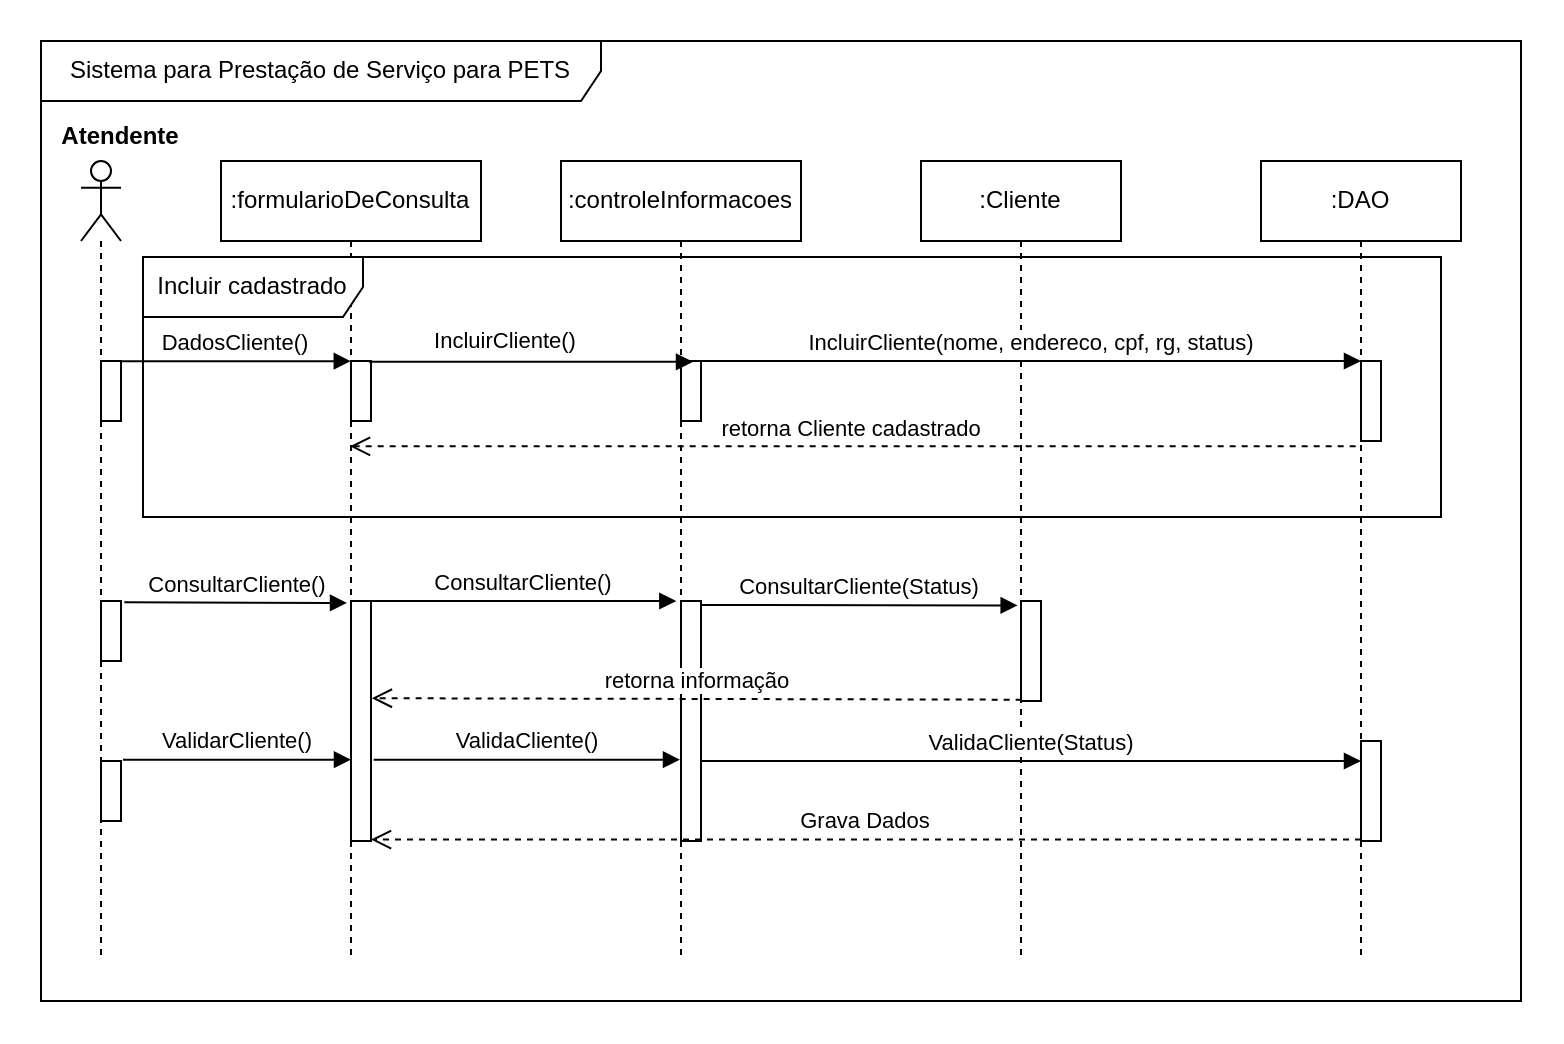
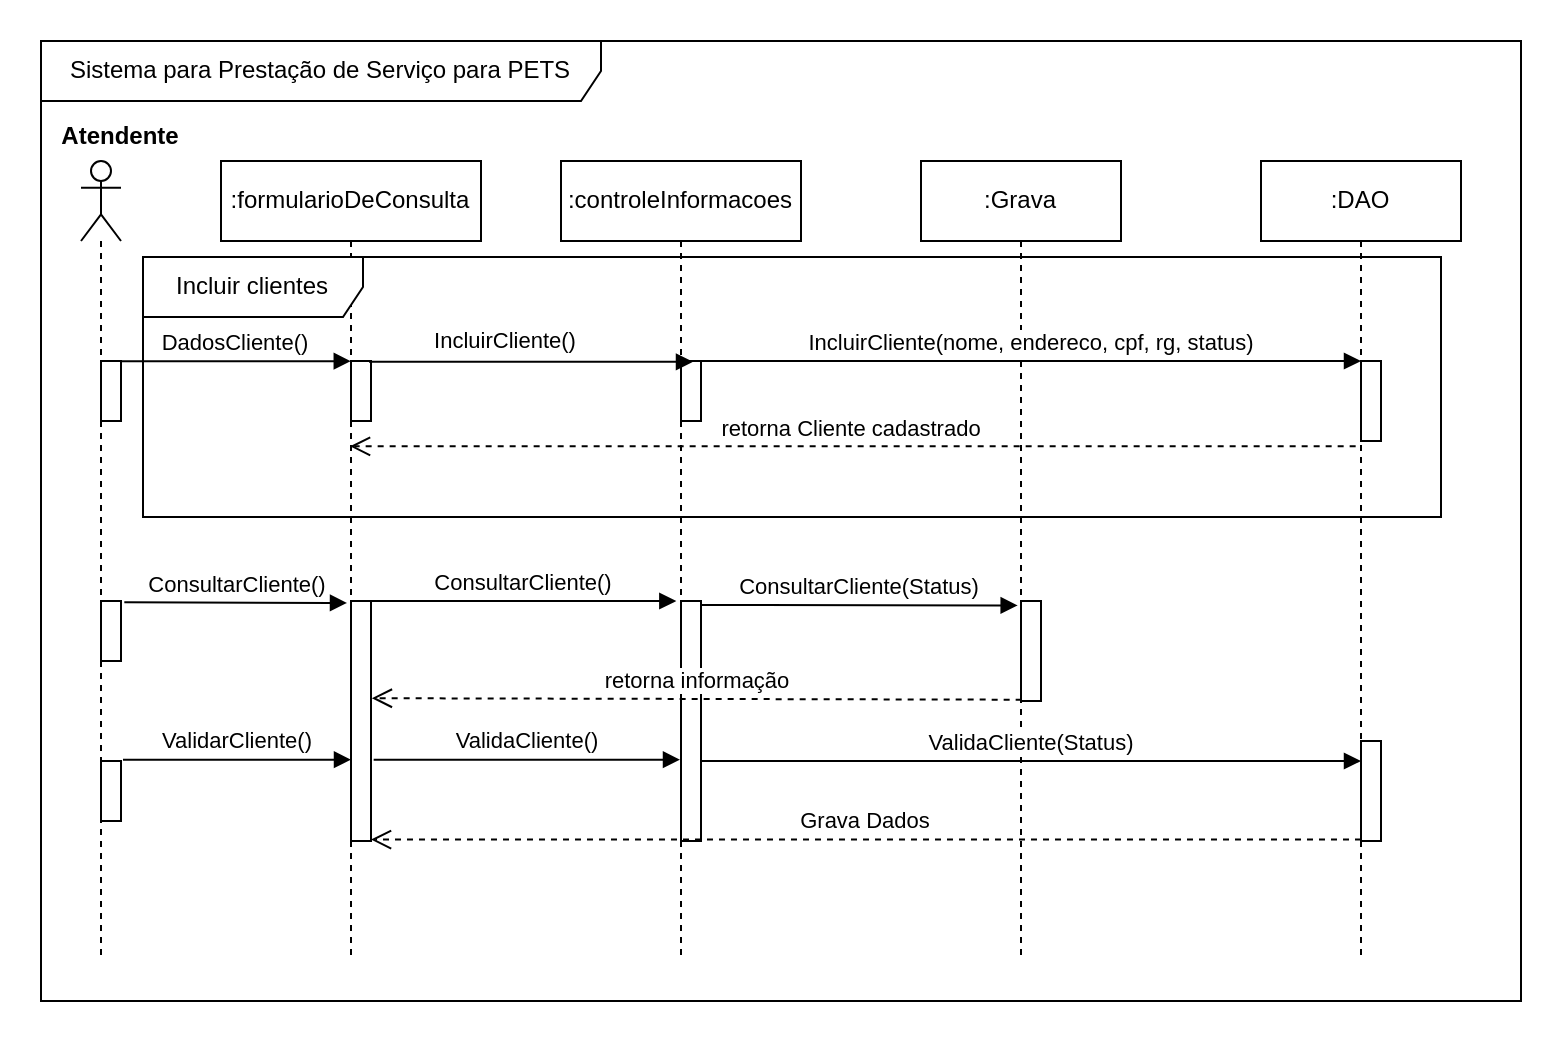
- <mxCell id="13" value=":Cliente" style="shape=umlLifeline;perimeter=lifelinePerimeter;whiteSpace=wrap;html=1;container=1;collapsible=0;recursiveResize=0;outlineConnect=0;" vertex="1" parent="1"><mxGeometry x="460" y="80" width="100" height="400" as="geometry" /></mxCell>
+ <mxCell id="13" value=":Grava" style="shape=umlLifeline;perimeter=lifelinePerimeter;whiteSpace=wrap;html=1;container=1;collapsible=0;recursiveResize=0;outlineConnect=0;" vertex="1" parent="1"><mxGeometry x="460" y="80" width="100" height="400" as="geometry" /></mxCell>
- <mxCell id="26" value="Incluir cadastrado" style="shape=umlFrame;whiteSpace=wrap;html=1;width=110;height=30;" vertex="1" parent="1"><mxGeometry x="71" y="128" width="649" height="130" as="geometry" /></mxCell>
+ <mxCell id="26" value="Incluir clientes" style="shape=umlFrame;whiteSpace=wrap;html=1;width=110;height=30;" vertex="1" parent="1"><mxGeometry x="71" y="128" width="649" height="130" as="geometry" /></mxCell>
